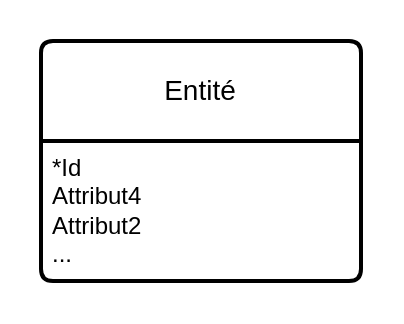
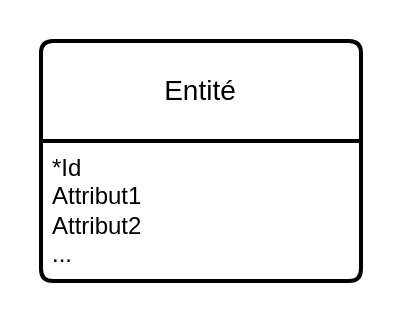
- <mxCell id="3" value="*Id&lt;br&gt;Attribut4&lt;br&gt;&lt;div&gt;Attribut2&lt;/div&gt;&lt;div&gt;...&lt;br&gt;&lt;/div&gt;" style="align=left;strokeColor=none;fillColor=none;spacingLeft=4;fontSize=12;verticalAlign=top;resizable=0;rotatable=0;part=1;html=1;" vertex="1" parent="2"><mxGeometry y="50" width="160" height="70" as="geometry" /></mxCell>
+ <mxCell id="3" value="*Id&lt;br&gt;Attribut1&lt;br&gt;&lt;div&gt;Attribut2&lt;/div&gt;&lt;div&gt;...&lt;br&gt;&lt;/div&gt;" style="align=left;strokeColor=none;fillColor=none;spacingLeft=4;fontSize=12;verticalAlign=top;resizable=0;rotatable=0;part=1;html=1;" vertex="1" parent="2"><mxGeometry y="50" width="160" height="70" as="geometry" /></mxCell>
